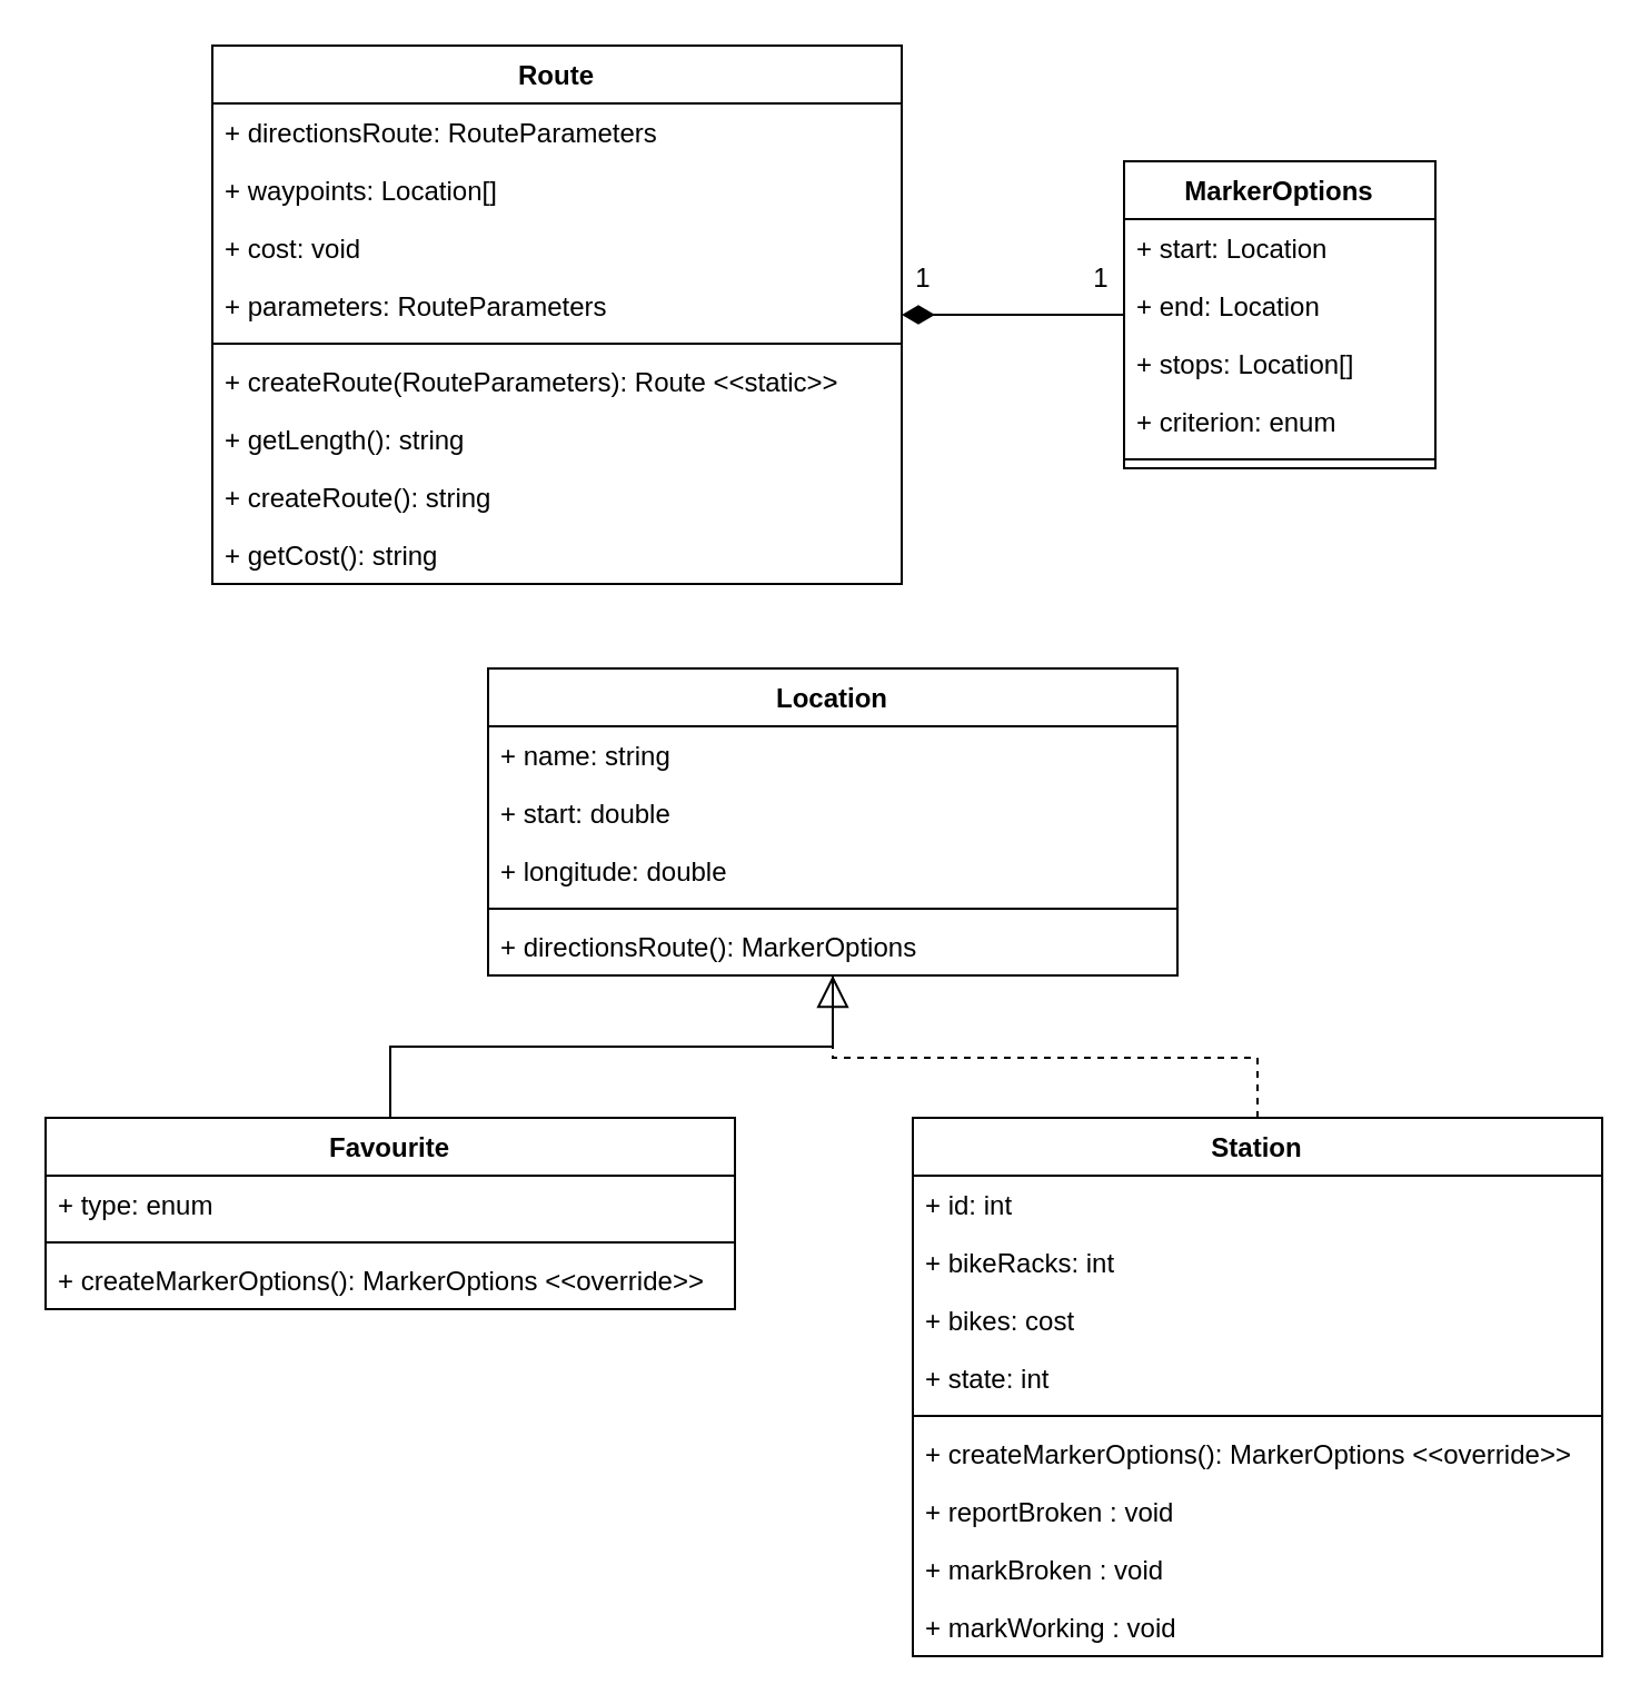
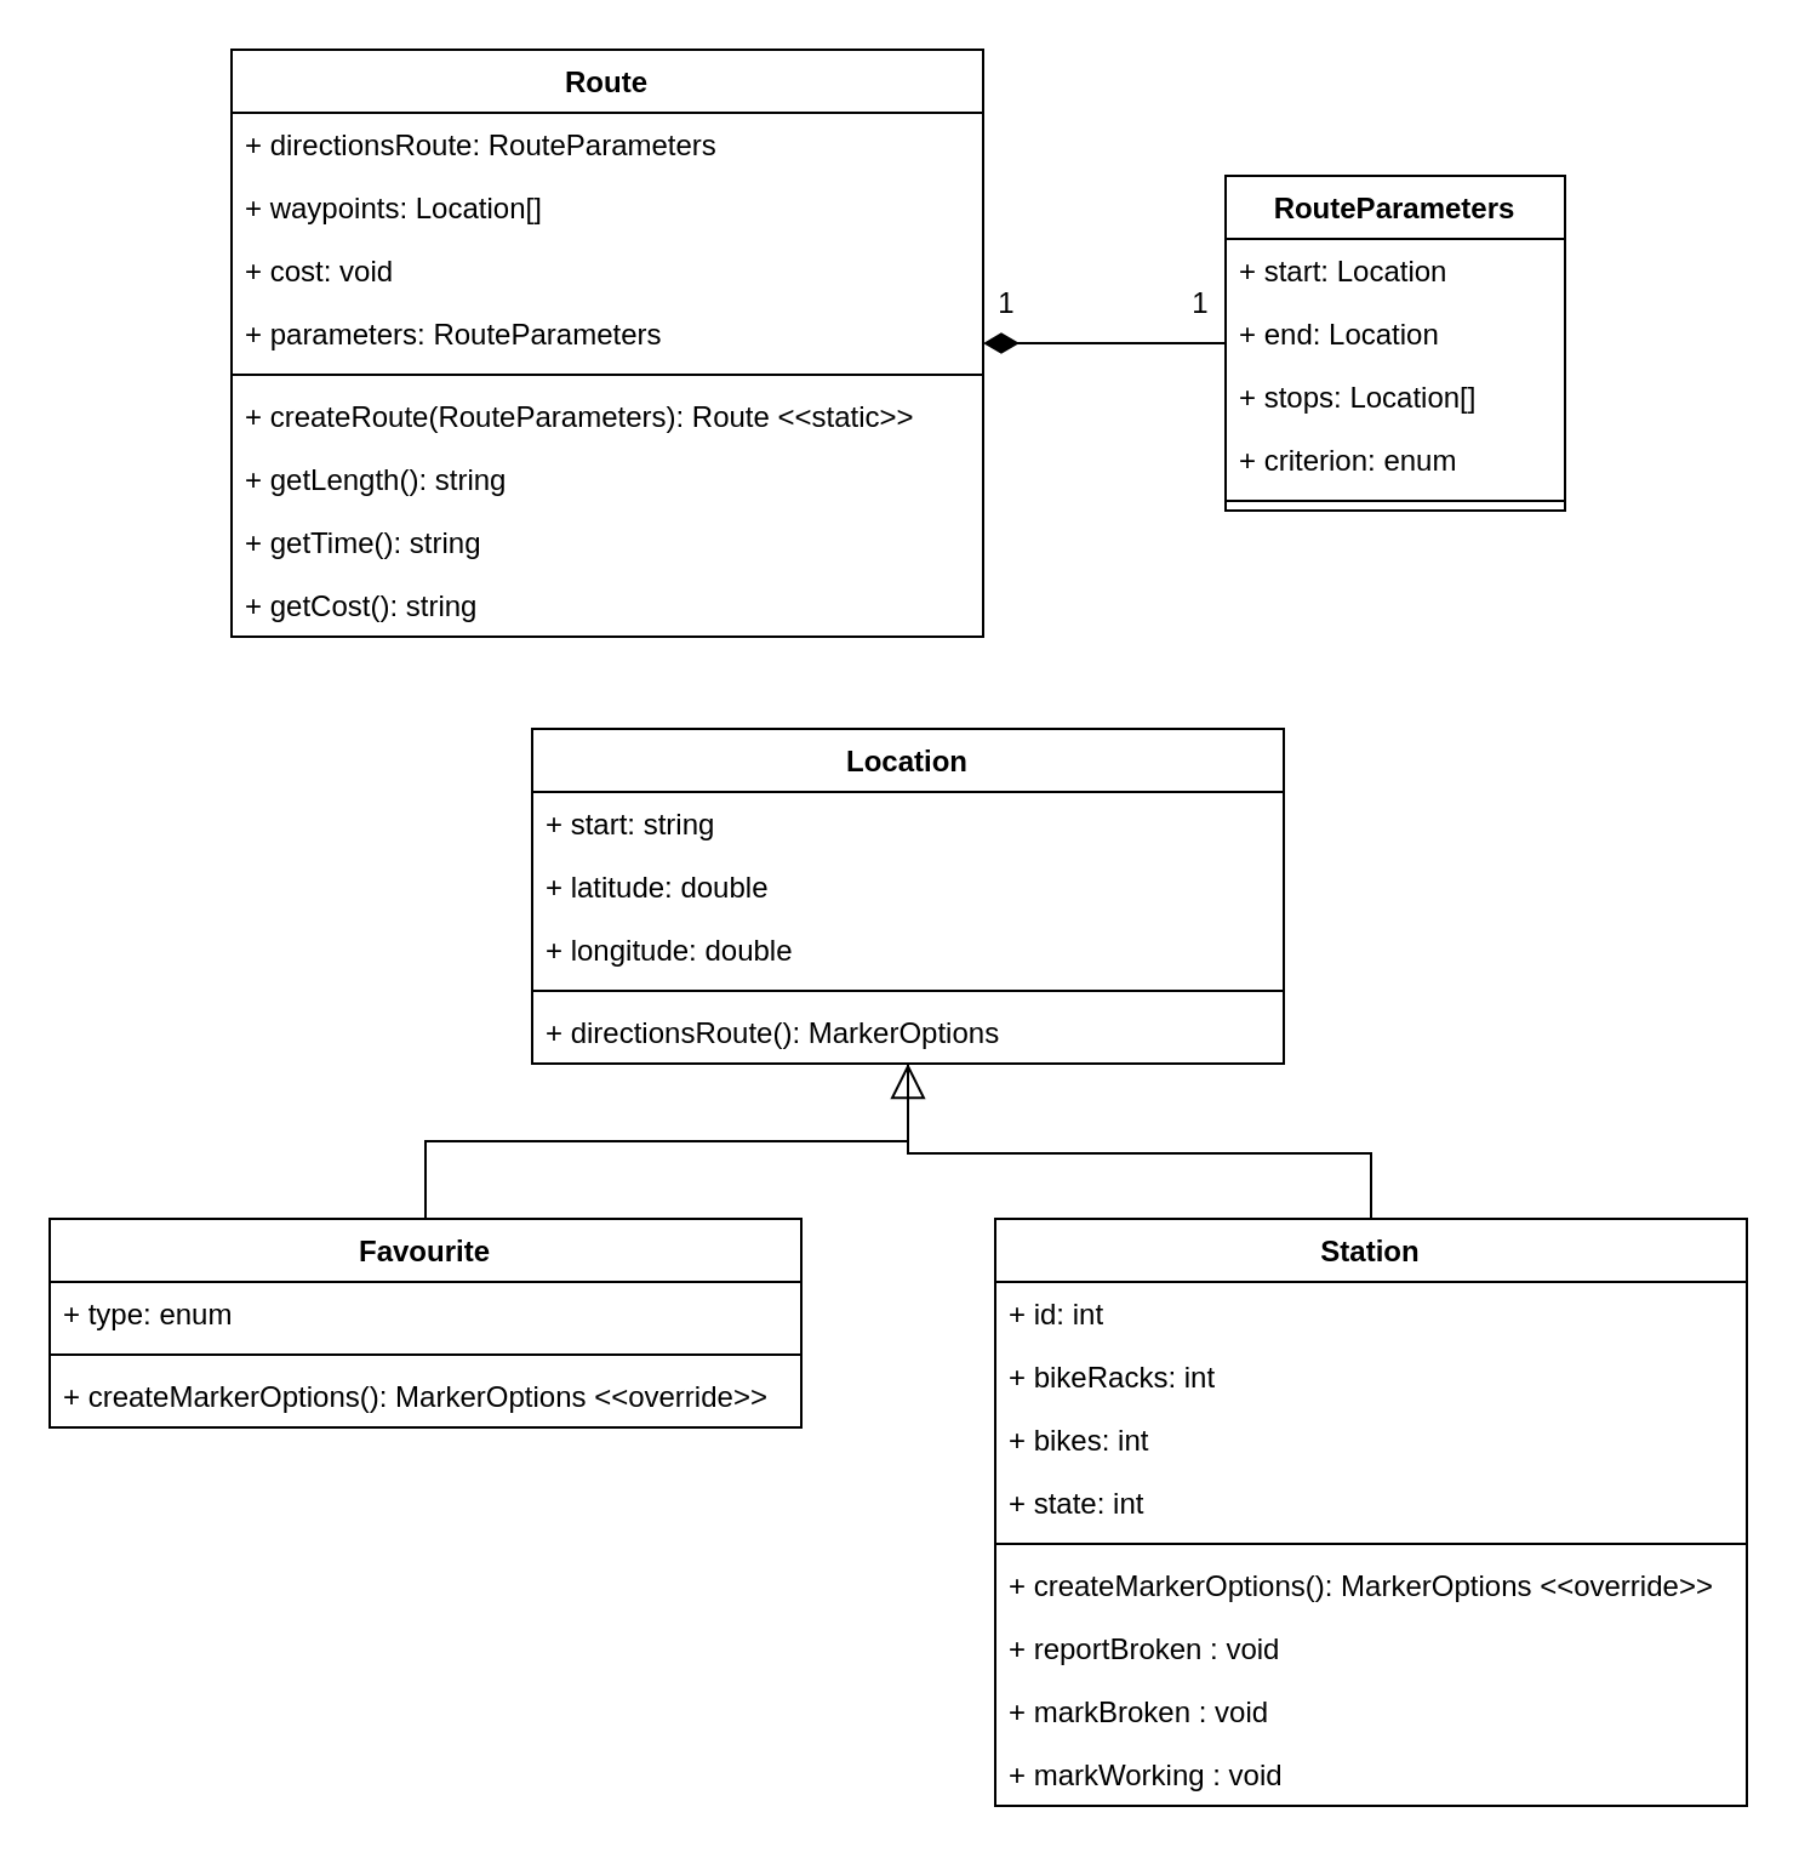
- <mxCell id="24" value="MarkerOptions" style="swimlane;fontStyle=1;align=center;verticalAlign=top;childLayout=stackLayout;horizontal=1;startSize=26;horizontalStack=0;resizeParent=1;resizeParentMax=0;resizeLast=0;collapsible=1;marginBottom=0;" parent="1" vertex="1"><mxGeometry x="505" y="72" width="140" height="138" as="geometry"><mxRectangle x="320" y="290" width="80" height="26" as="alternateBounds" /></mxGeometry></mxCell>
+ <mxCell id="24" value="RouteParameters" style="swimlane;fontStyle=1;align=center;verticalAlign=top;childLayout=stackLayout;horizontal=1;startSize=26;horizontalStack=0;resizeParent=1;resizeParentMax=0;resizeLast=0;collapsible=1;marginBottom=0;" parent="1" vertex="1"><mxGeometry x="505" y="72" width="140" height="138" as="geometry"><mxRectangle x="320" y="290" width="80" height="26" as="alternateBounds" /></mxGeometry></mxCell>
- <mxCell id="38" value="+ createRoute(): string" style="text;strokeColor=none;fillColor=none;align=left;verticalAlign=top;spacingLeft=4;spacingRight=4;overflow=hidden;rotatable=0;points=[[0,0.5],[1,0.5]];portConstraint=eastwest;" parent="30" vertex="1"><mxGeometry y="190" width="310" height="26" as="geometry" /></mxCell>
+ <mxCell id="38" value="+ getTime(): string" style="text;strokeColor=none;fillColor=none;align=left;verticalAlign=top;spacingLeft=4;spacingRight=4;overflow=hidden;rotatable=0;points=[[0,0.5],[1,0.5]];portConstraint=eastwest;" parent="30" vertex="1"><mxGeometry y="190" width="310" height="26" as="geometry" /></mxCell>
- <mxCell id="3" value="+ name: string&#10;" style="text;strokeColor=none;fillColor=none;align=left;verticalAlign=top;spacingLeft=4;spacingRight=4;overflow=hidden;rotatable=0;points=[[0,0.5],[1,0.5]];portConstraint=eastwest;" parent="2" vertex="1"><mxGeometry y="26" width="310" height="26" as="geometry" /></mxCell>
+ <mxCell id="3" value="+ start: string&#10;" style="text;strokeColor=none;fillColor=none;align=left;verticalAlign=top;spacingLeft=4;spacingRight=4;overflow=hidden;rotatable=0;points=[[0,0.5],[1,0.5]];portConstraint=eastwest;" parent="2" vertex="1"><mxGeometry y="26" width="310" height="26" as="geometry" /></mxCell>
- <mxCell id="4" value="+ start: double&#10;" style="text;strokeColor=none;fillColor=none;align=left;verticalAlign=top;spacingLeft=4;spacingRight=4;overflow=hidden;rotatable=0;points=[[0,0.5],[1,0.5]];portConstraint=eastwest;" parent="2" vertex="1"><mxGeometry y="52" width="310" height="26" as="geometry" /></mxCell>
+ <mxCell id="4" value="+ latitude: double&#10;" style="text;strokeColor=none;fillColor=none;align=left;verticalAlign=top;spacingLeft=4;spacingRight=4;overflow=hidden;rotatable=0;points=[[0,0.5],[1,0.5]];portConstraint=eastwest;" parent="2" vertex="1"><mxGeometry y="52" width="310" height="26" as="geometry" /></mxCell>
- <mxCell id="8" style="edgeStyle=orthogonalEdgeStyle;rounded=0;orthogonalLoop=1;jettySize=auto;html=1;exitX=0.5;exitY=0;exitDx=0;exitDy=0;fontSize=12;endArrow=block;endFill=0;endSize=12;dashed=1;" parent="1" source="9" target="2" edge="1"><mxGeometry relative="1" as="geometry" /></mxCell>
+ <mxCell id="8" style="edgeStyle=orthogonalEdgeStyle;rounded=0;orthogonalLoop=1;jettySize=auto;html=1;exitX=0.5;exitY=0;exitDx=0;exitDy=0;fontSize=12;endArrow=block;endFill=0;endSize=12;" parent="1" source="9" target="2" edge="1"><mxGeometry relative="1" as="geometry" /></mxCell>
- <mxCell id="12" value="+ bikes: cost" style="text;strokeColor=none;fillColor=none;align=left;verticalAlign=top;spacingLeft=4;spacingRight=4;overflow=hidden;rotatable=0;points=[[0,0.5],[1,0.5]];portConstraint=eastwest;" parent="9" vertex="1"><mxGeometry y="78" width="310" height="26" as="geometry" /></mxCell>
+ <mxCell id="12" value="+ bikes: int" style="text;strokeColor=none;fillColor=none;align=left;verticalAlign=top;spacingLeft=4;spacingRight=4;overflow=hidden;rotatable=0;points=[[0,0.5],[1,0.5]];portConstraint=eastwest;" parent="9" vertex="1"><mxGeometry y="78" width="310" height="26" as="geometry" /></mxCell>
